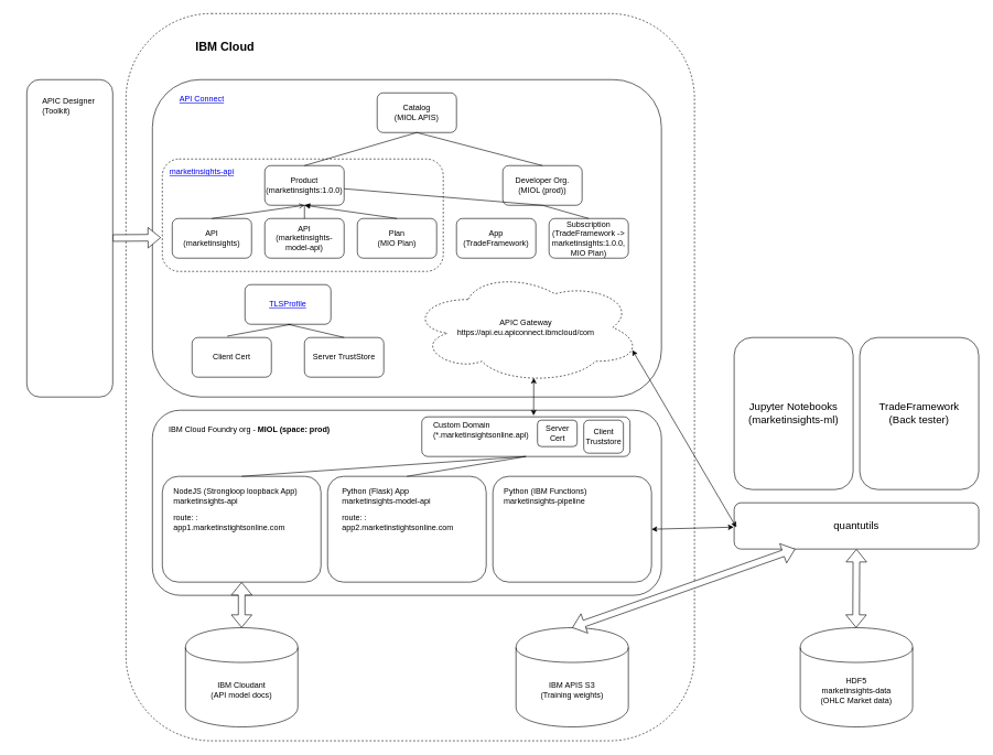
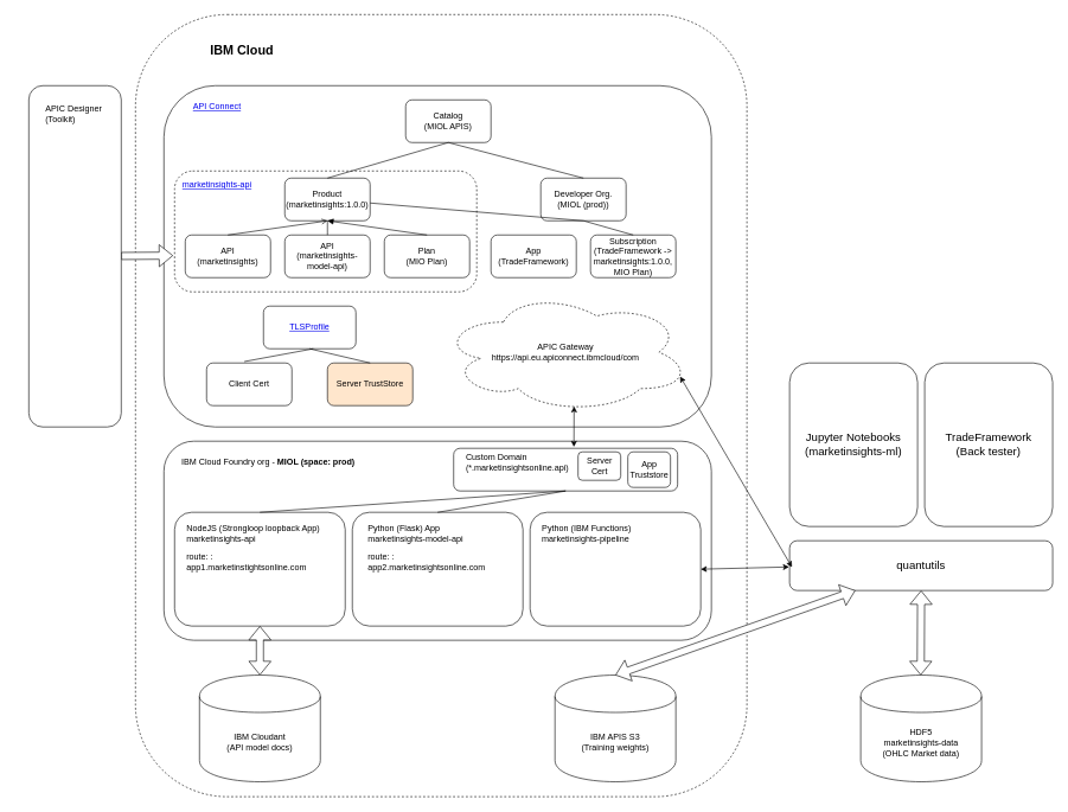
- <mxCell id="17" value="Server TrustStore" style="rounded=1;whiteSpace=wrap;html=1;" vertex="1" parent="1"><mxGeometry x="460" y="510" width="120" height="60" as="geometry" /></mxCell>
+ <mxCell id="17" value="Server TrustStore" style="rounded=1;whiteSpace=wrap;html=1;fillColor=#ffe6cc;" vertex="1" parent="1"><mxGeometry x="460" y="510" width="120" height="60" as="geometry" /></mxCell>
- <mxCell id="50" value="Client Truststore" style="rounded=1;whiteSpace=wrap;html=1;fillColor=none;fontSize=12;align=center;" vertex="1" parent="46"><mxGeometry x="245" y="5" width="60" height="50" as="geometry" /></mxCell>
+ <mxCell id="50" value="App Truststore" style="rounded=1;whiteSpace=wrap;html=1;fillColor=none;fontSize=12;align=center;" vertex="1" parent="46"><mxGeometry x="245" y="5" width="60" height="50" as="geometry" /></mxCell>
- <mxCell id="44" value="route: : app2.marketinstightsonline.com" style="text;html=1;strokeColor=none;fillColor=none;align=left;verticalAlign=middle;whiteSpace=wrap;rounded=0;" vertex="1" parent="36"><mxGeometry x="270" y="60" width="170" height="20" as="geometry" /></mxCell>
+ <mxCell id="44" value="route: : app2.marketinsightsonline.com" style="text;html=1;strokeColor=none;fillColor=none;align=left;verticalAlign=middle;whiteSpace=wrap;rounded=0;" vertex="1" parent="36"><mxGeometry x="270" y="60" width="170" height="20" as="geometry" /></mxCell>
